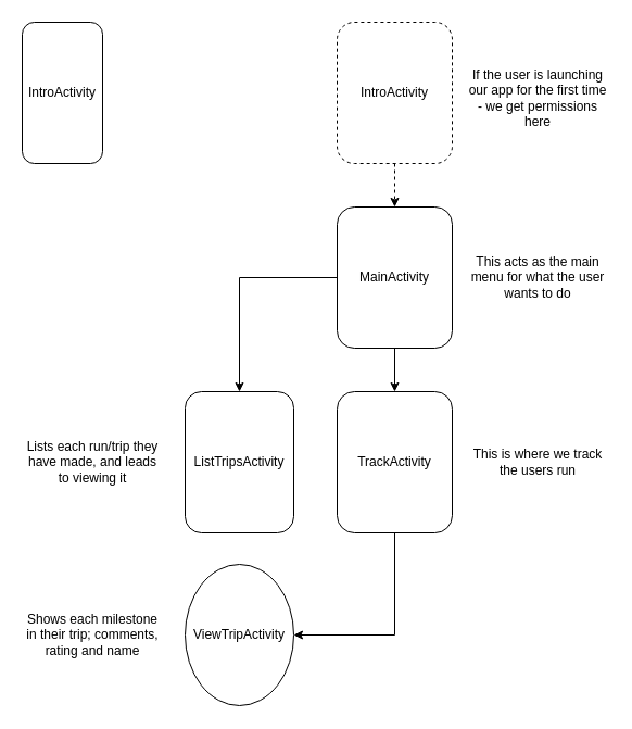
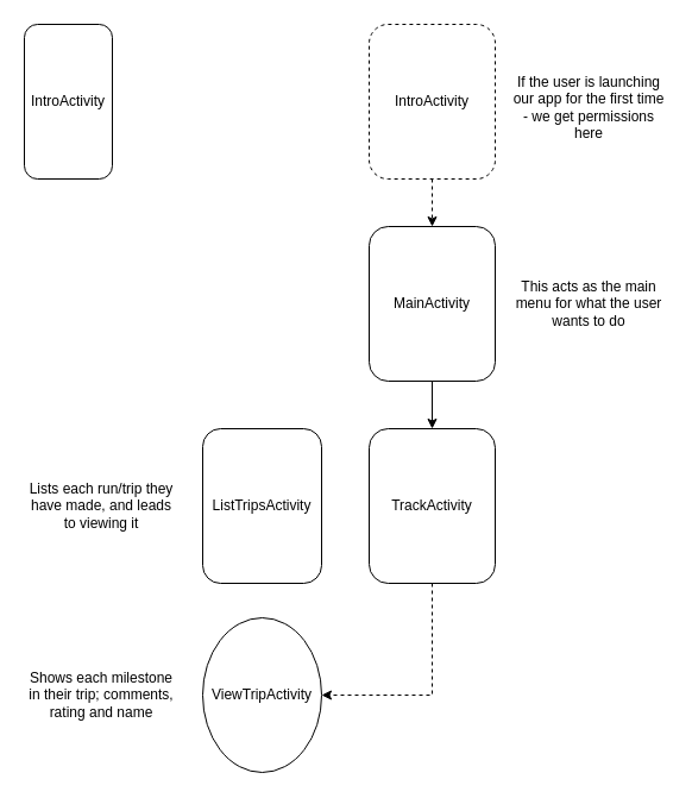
- <mxCell id="6" style="edgeStyle=orthogonalEdgeStyle;rounded=0;orthogonalLoop=1;jettySize=auto;html=1;exitX=0;exitY=0.5;exitDx=0;exitDy=0;entryX=0.5;entryY=0;entryDx=0;entryDy=0;" edge="1" parent="1" source="7" target="8"><mxGeometry relative="1" as="geometry" /></mxCell>
- <mxCell id="16" value="This is where we track the users run" style="text;html=1;strokeColor=none;fillColor=none;align=center;verticalAlign=middle;whiteSpace=wrap;rounded=0;dashed=1;" vertex="1" parent="1"><mxGeometry x="430" y="415" width="130" height="20" as="geometry" /></mxCell>
- <mxCell id="10" style="edgeStyle=orthogonalEdgeStyle;rounded=0;orthogonalLoop=1;jettySize=auto;html=1;exitX=0.5;exitY=1;exitDx=0;exitDy=0;entryX=1;entryY=0.5;entryDx=0;entryDy=0;" edge="1" parent="1" source="11" target="9"><mxGeometry relative="1" as="geometry" /></mxCell>
+ <mxCell id="10" style="edgeStyle=orthogonalEdgeStyle;rounded=0;orthogonalLoop=1;jettySize=auto;html=1;exitX=0.5;exitY=1;exitDx=0;exitDy=0;entryX=1;entryY=0.5;entryDx=0;entryDy=0;dashed=1;" edge="1" parent="1" source="11" target="9"><mxGeometry relative="1" as="geometry" /></mxCell>
